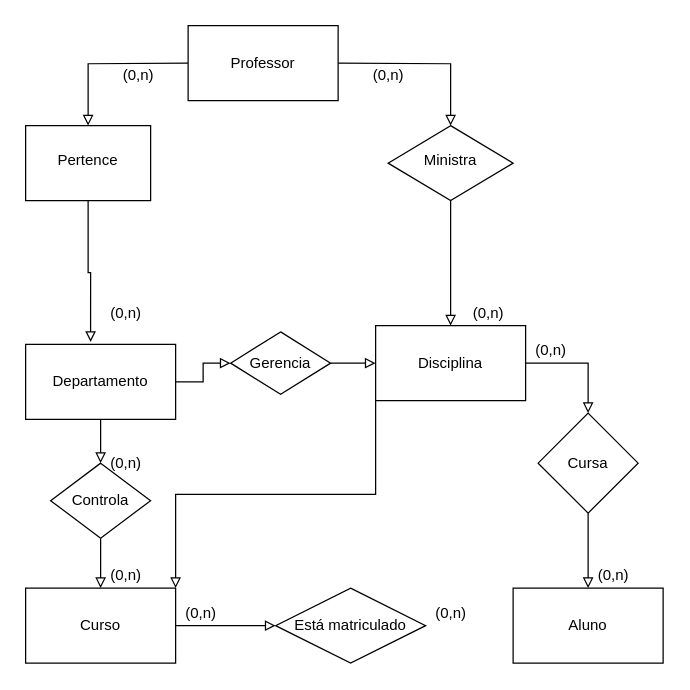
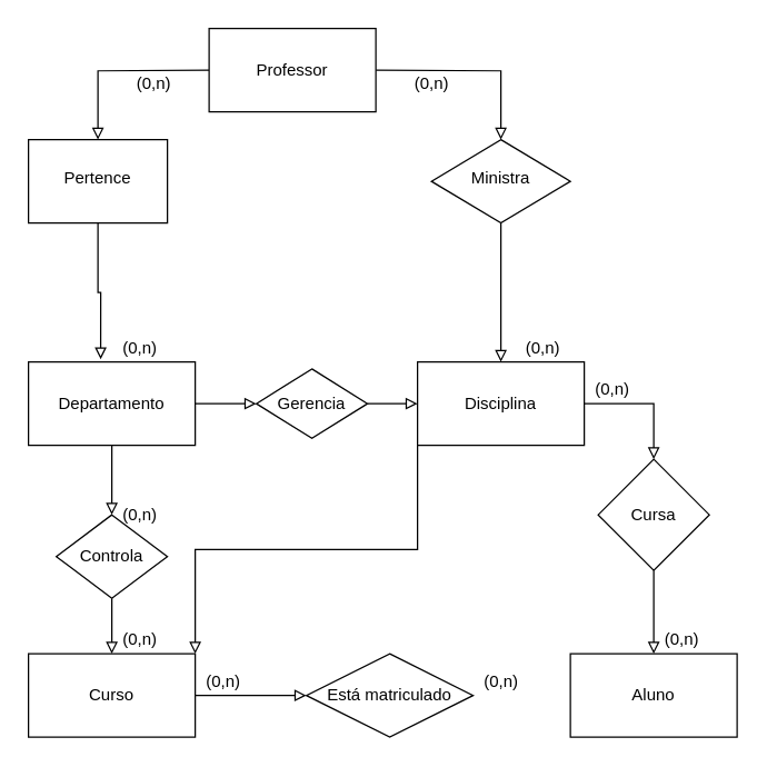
- <mxCell id="15" value="Departamento" style="rounded=0;whiteSpace=wrap;html=1;" vertex="1" parent="1"><mxGeometry x="20" y="275" width="120" height="60" as="geometry" /></mxCell>
+ <mxCell id="15" value="Departamento" style="rounded=0;whiteSpace=wrap;html=1;" vertex="1" parent="1"><mxGeometry x="20" y="260" width="120" height="60" as="geometry" /></mxCell>
